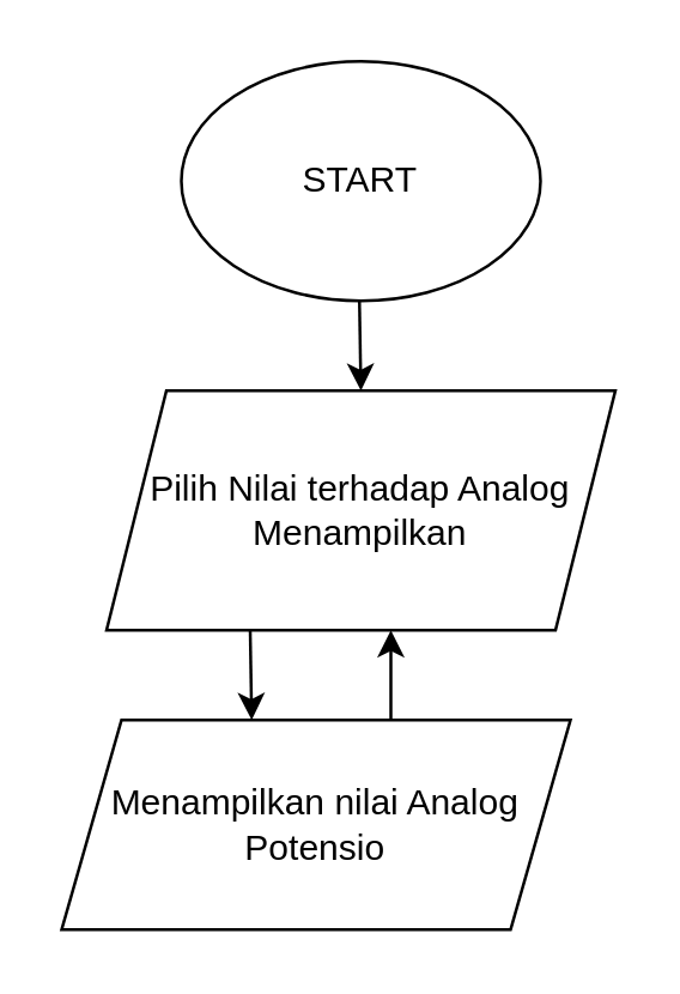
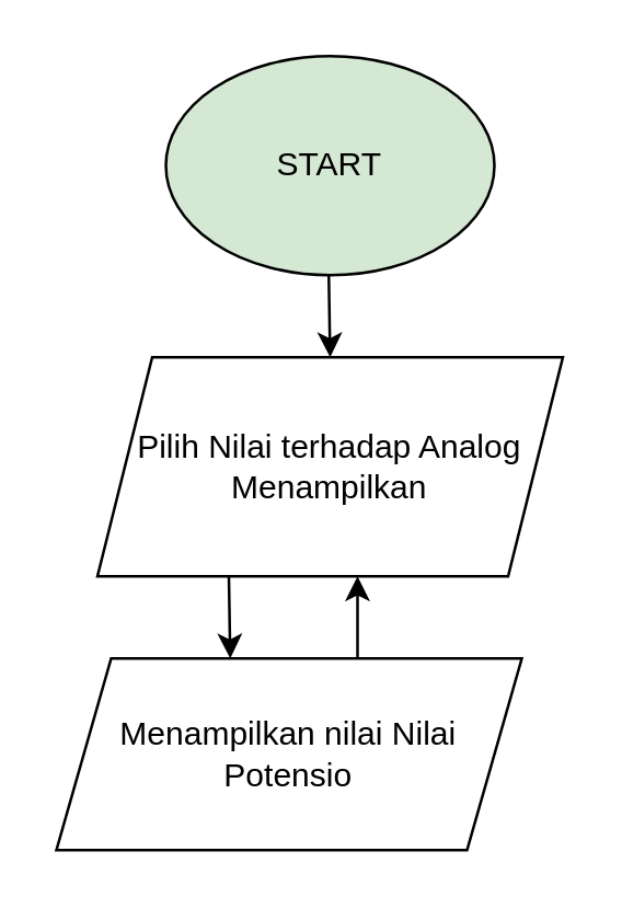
- <mxCell id="2" value="START" style="ellipse;whiteSpace=wrap;html=1;" vertex="1" parent="1"><mxGeometry x="60" y="20" width="120" height="80" as="geometry" /></mxCell>
+ <mxCell id="2" value="START" style="ellipse;whiteSpace=wrap;html=1;fillColor=#d5e8d4;" vertex="1" parent="1"><mxGeometry x="60" y="20" width="120" height="80" as="geometry" /></mxCell>
- <mxCell id="7" value="Menampilkan nilai Analog Potensio" style="shape=parallelogram;perimeter=parallelogramPerimeter;whiteSpace=wrap;html=1;fixedSize=1;" vertex="1" parent="1"><mxGeometry x="20" y="240" width="170" height="70" as="geometry" /></mxCell>
+ <mxCell id="7" value="Menampilkan nilai Nilai Potensio" style="shape=parallelogram;perimeter=parallelogramPerimeter;whiteSpace=wrap;html=1;fixedSize=1;" vertex="1" parent="1"><mxGeometry x="20" y="240" width="170" height="70" as="geometry" /></mxCell>
